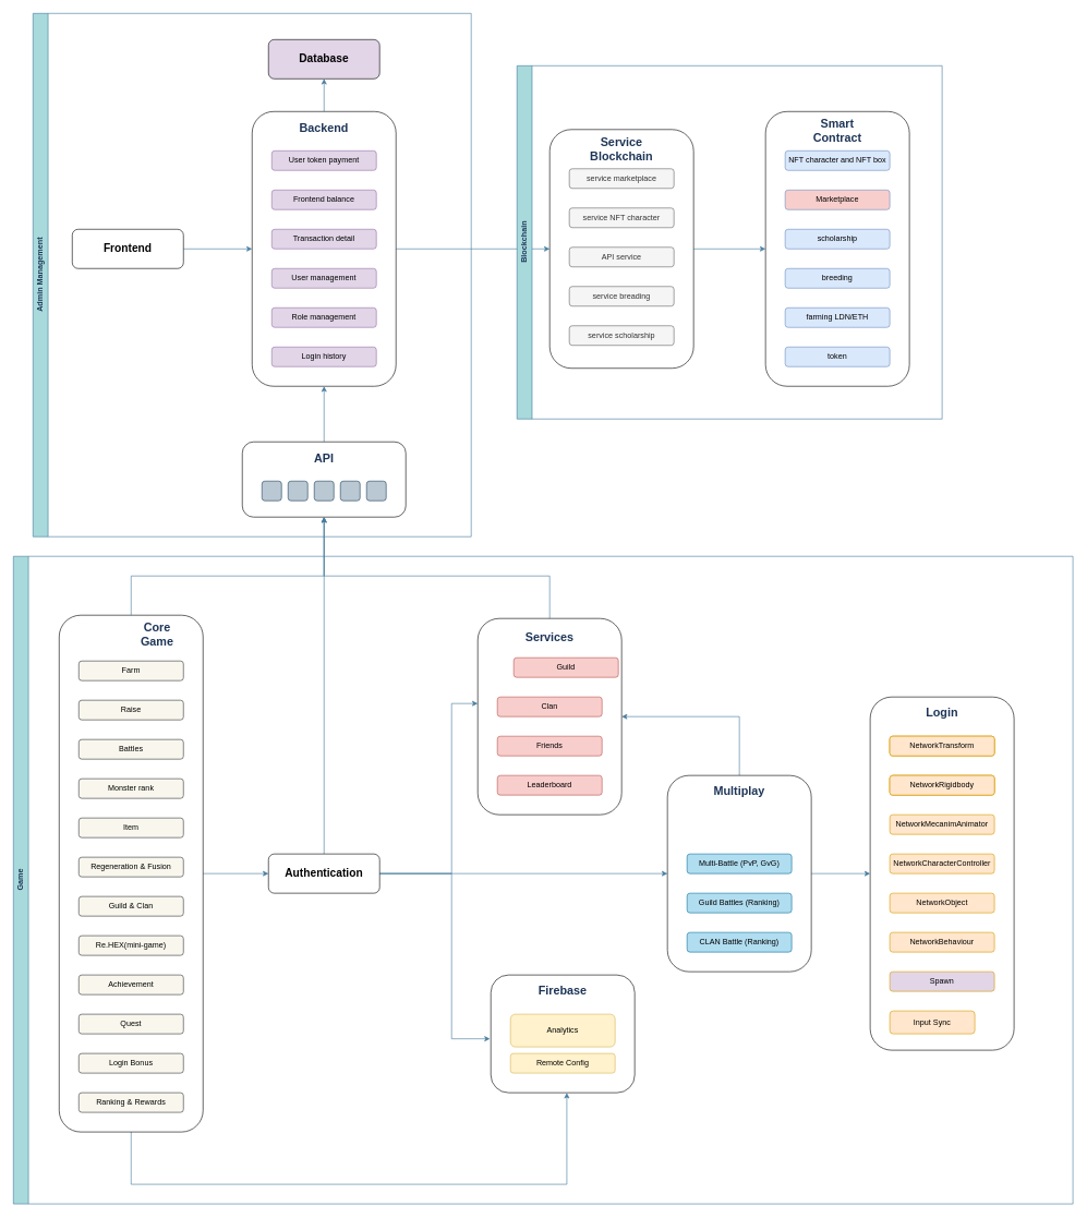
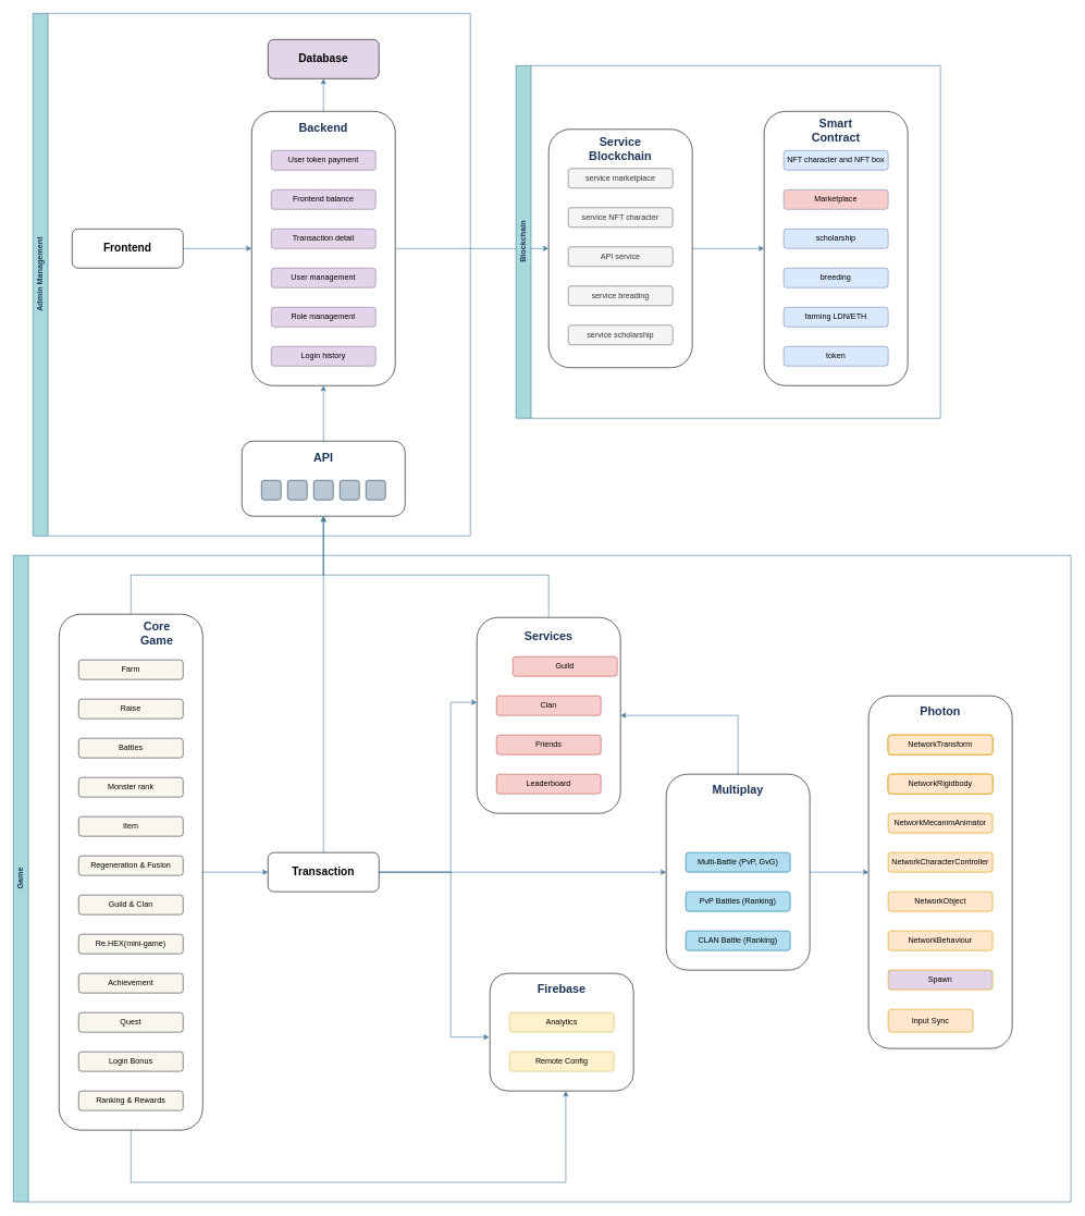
- <mxCell id="32" value="&lt;h2&gt;&lt;b&gt;Login&lt;/b&gt;&lt;/h2&gt;" style="text;strokeColor=none;align=center;fillColor=none;html=1;verticalAlign=middle;whiteSpace=wrap;rounded=0;fontColor=#1D3557;" parent="1" vertex="1"><mxGeometry x="1410" y="1075" width="60" height="30" as="geometry" /></mxCell>
+ <mxCell id="32" value="&lt;h2&gt;&lt;b&gt;Photon&lt;/b&gt;&lt;/h2&gt;" style="text;strokeColor=none;align=center;fillColor=none;html=1;verticalAlign=middle;whiteSpace=wrap;rounded=0;fontColor=#1D3557;" parent="1" vertex="1"><mxGeometry x="1410" y="1075" width="60" height="30" as="geometry" /></mxCell>
- <mxCell id="48" value="Authentication" style="rounded=1;whiteSpace=wrap;html=1;fontStyle=1;fontSize=17;" parent="1" vertex="1"><mxGeometry x="410" y="1305" width="170" height="60" as="geometry" /></mxCell>
+ <mxCell id="48" value="Transaction" style="rounded=1;whiteSpace=wrap;html=1;fontStyle=1;fontSize=17;" parent="1" vertex="1"><mxGeometry x="410" y="1305" width="170" height="60" as="geometry" /></mxCell>
- <mxCell id="90" value="Guild Battles (Ranking)" style="rounded=1;whiteSpace=wrap;html=1;strokeColor=#10739e;fillColor=#b1ddf0;" parent="1" vertex="1"><mxGeometry x="1050" y="1365" width="160" height="30" as="geometry" /></mxCell>
+ <mxCell id="90" value="PvP Battles (Ranking)" style="rounded=1;whiteSpace=wrap;html=1;strokeColor=#10739e;fillColor=#b1ddf0;" parent="1" vertex="1"><mxGeometry x="1050" y="1365" width="160" height="30" as="geometry" /></mxCell>
- <mxCell id="37" value="Analytics" style="rounded=1;whiteSpace=wrap;html=1;strokeColor=#d6b656;fillColor=#fff2cc;" parent="1" vertex="1"><mxGeometry x="780" y="1550" width="160" height="50" as="geometry" /></mxCell>
+ <mxCell id="37" value="Analytics" style="rounded=1;whiteSpace=wrap;html=1;strokeColor=#d6b656;fillColor=#fff2cc;" parent="1" vertex="1"><mxGeometry x="780" y="1550" width="160" height="30" as="geometry" /></mxCell>
